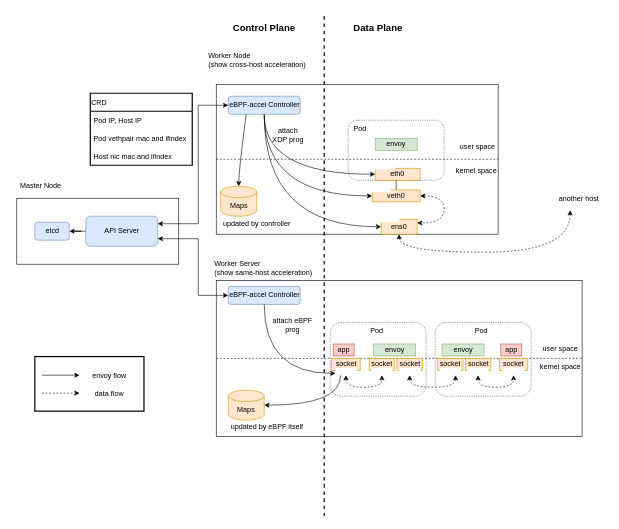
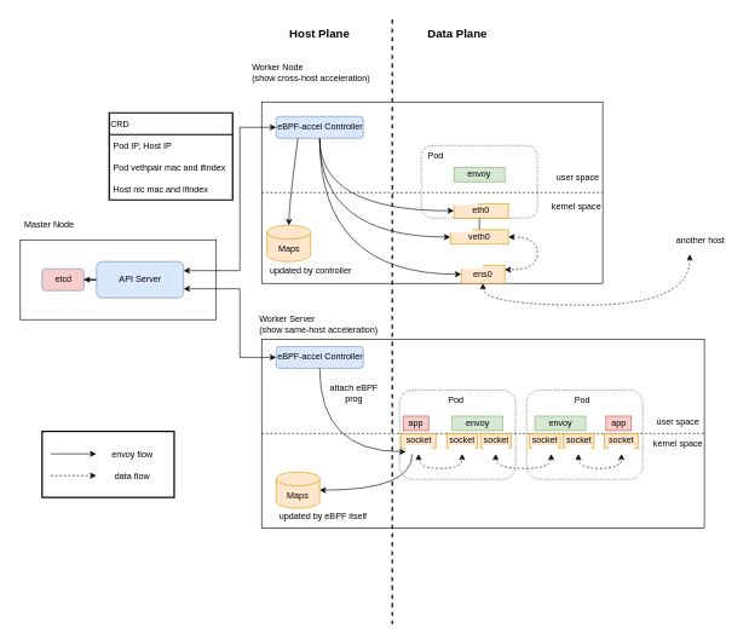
- <mxCell id="41" value="&lt;b&gt;&lt;font style=&quot;font-size: 16px&quot;&gt;Control Plane&lt;/font&gt;&lt;/b&gt;" style="text;html=1;strokeColor=none;fillColor=none;align=center;verticalAlign=middle;whiteSpace=wrap;rounded=0;shadow=0;" vertex="1" parent="1"><mxGeometry x="360" y="30" width="160" height="30" as="geometry" /></mxCell>
+ <mxCell id="41" value="&lt;b&gt;&lt;font style=&quot;font-size: 16px&quot;&gt;Host Plane&lt;/font&gt;&lt;/b&gt;" style="text;html=1;strokeColor=none;fillColor=none;align=center;verticalAlign=middle;whiteSpace=wrap;rounded=0;shadow=0;" vertex="1" parent="1"><mxGeometry x="360" y="30" width="160" height="30" as="geometry" /></mxCell>
- <mxCell id="40" value="attach XDP prog" style="text;html=1;strokeColor=none;fillColor=none;align=center;verticalAlign=middle;whiteSpace=wrap;rounded=0;shadow=0;" vertex="1" parent="1"><mxGeometry x="450" y="210" width="60" height="30" as="geometry" /></mxCell>
- <mxCell id="17" value="etcd" style="rounded=1;whiteSpace=wrap;html=1;align=center;fillColor=#dae8fc;strokeColor=#6c8ebf;" vertex="1" parent="1"><mxGeometry x="57.5" y="370" width="57.5" height="30" as="geometry" /></mxCell>
+ <mxCell id="17" value="etcd" style="rounded=1;whiteSpace=wrap;html=1;align=center;fillColor=#f8cecc;strokeColor=#6c8ebf;" vertex="1" parent="1"><mxGeometry x="57.5" y="370" width="57.5" height="30" as="geometry" /></mxCell>
- <mxCell id="16" value="API Server" style="rounded=1;whiteSpace=wrap;html=1;align=center;fillColor=#dae8fc;strokeColor=#6c8ebf;" vertex="1" parent="1"><mxGeometry x="142.5" y="360" width="120" height="50" as="geometry" /></mxCell>
+ <mxCell id="16" value="API Server" style="rounded=1;whiteSpace=wrap;html=1;align=center;fillColor=#dae8fc;strokeColor=#6c8ebf;" vertex="1" parent="1"><mxGeometry x="132.5" y="360" width="120" height="50" as="geometry" /></mxCell>
